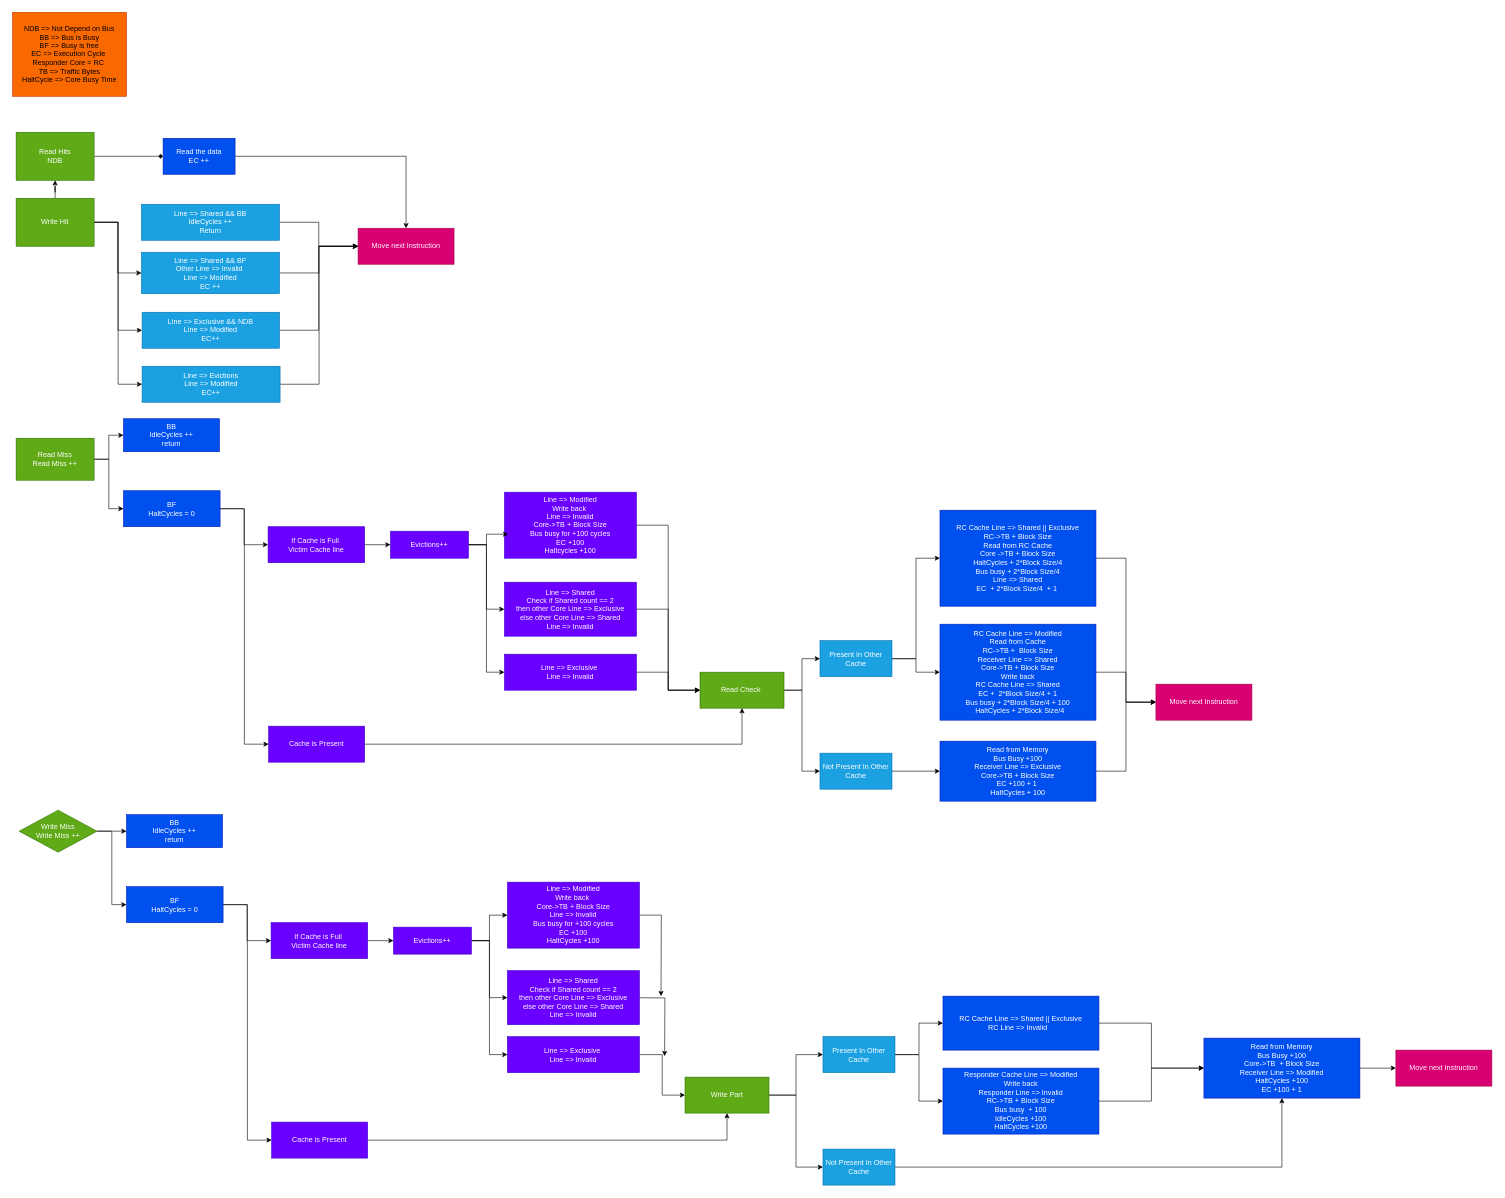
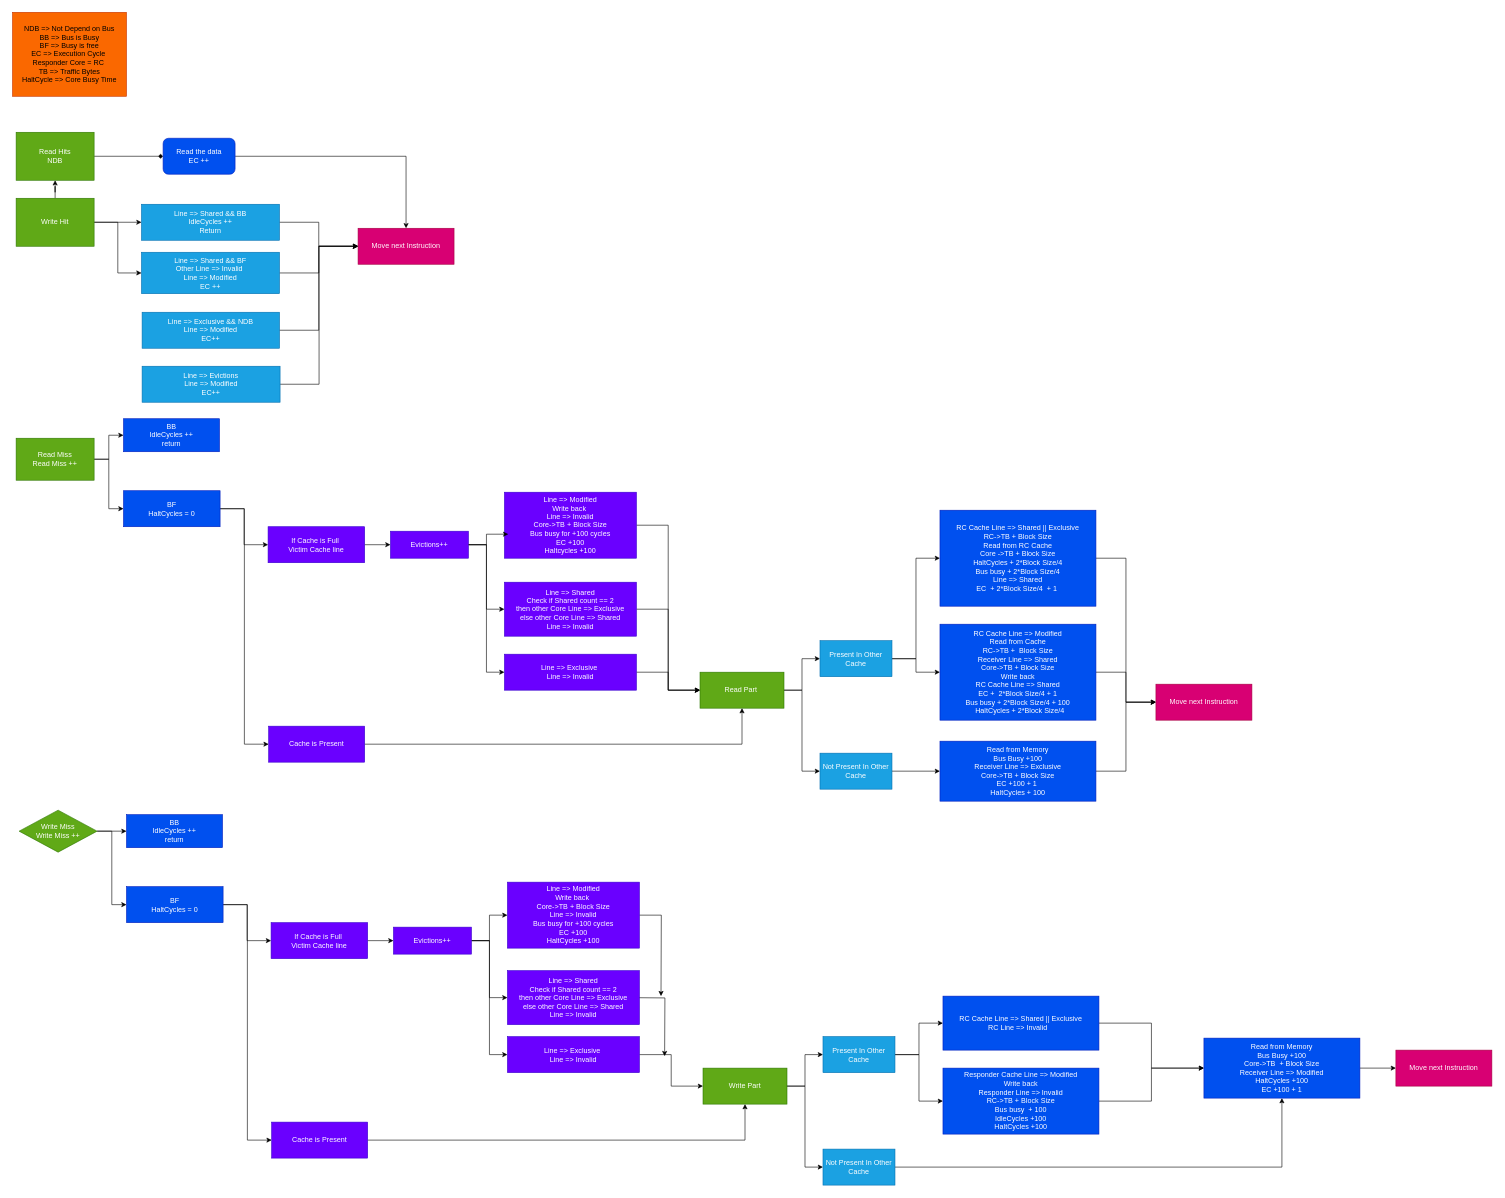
- <mxCell id="5" value="Read the data&lt;div&gt;EC ++&lt;/div&gt;" style="rounded=0;whiteSpace=wrap;html=1;fillColor=#0050ef;fontColor=#ffffff;strokeColor=#001DBC;" vertex="1" parent="1"><mxGeometry x="271" y="230" width="120" height="60" as="geometry" /></mxCell>
+ <mxCell id="5" value="Read the data&lt;div&gt;EC ++&lt;/div&gt;" style="whiteSpace=wrap;html=1;fillColor=#0050ef;fontColor=#ffffff;strokeColor=#001DBC;rounded=1;" vertex="1" parent="1"><mxGeometry x="271" y="230" width="120" height="60" as="geometry" /></mxCell>
- <mxCell id="6" style="edgeStyle=orthogonalEdgeStyle;rounded=0;orthogonalLoop=1;jettySize=auto;html=1;entryX=0;entryY=0.5;entryDx=0;entryDy=0;" edge="1" parent="1" source="10" target="14"><mxGeometry relative="1" as="geometry" /></mxCell>
+ <mxCell id="6" style="edgeStyle=orthogonalEdgeStyle;rounded=0;orthogonalLoop=1;jettySize=auto;html=1;" edge="1" parent="1" source="10" target="92"><mxGeometry relative="1" as="geometry" /></mxCell>
- <mxCell id="7" style="edgeStyle=orthogonalEdgeStyle;rounded=0;orthogonalLoop=1;jettySize=auto;html=1;entryX=0;entryY=0.5;entryDx=0;entryDy=0;" edge="1" parent="1" source="10" target="17"><mxGeometry relative="1" as="geometry" /></mxCell>
- <mxCell id="36" value="Read Check&amp;nbsp;" style="rounded=0;whiteSpace=wrap;html=1;fillColor=#60a917;fontColor=#ffffff;strokeColor=#2D7600;" vertex="1" parent="1"><mxGeometry x="1166" y="1120" width="140" height="60" as="geometry" /></mxCell>
+ <mxCell id="36" value="Read Part&amp;nbsp;" style="rounded=0;whiteSpace=wrap;html=1;fillColor=#60a917;fontColor=#ffffff;strokeColor=#2D7600;" vertex="1" parent="1"><mxGeometry x="1166" y="1120" width="140" height="60" as="geometry" /></mxCell>
- <mxCell id="72" value="Write Part" style="rounded=0;whiteSpace=wrap;html=1;fillColor=#60a917;fontColor=#ffffff;strokeColor=#2D7600;" vertex="1" parent="1"><mxGeometry x="1141" y="1795" width="140" height="60" as="geometry" /></mxCell>
+ <mxCell id="72" value="Write Part" style="rounded=0;whiteSpace=wrap;html=1;fillColor=#60a917;fontColor=#ffffff;strokeColor=#2D7600;" vertex="1" parent="1"><mxGeometry x="1171" y="1780" width="140" height="60" as="geometry" /></mxCell>
